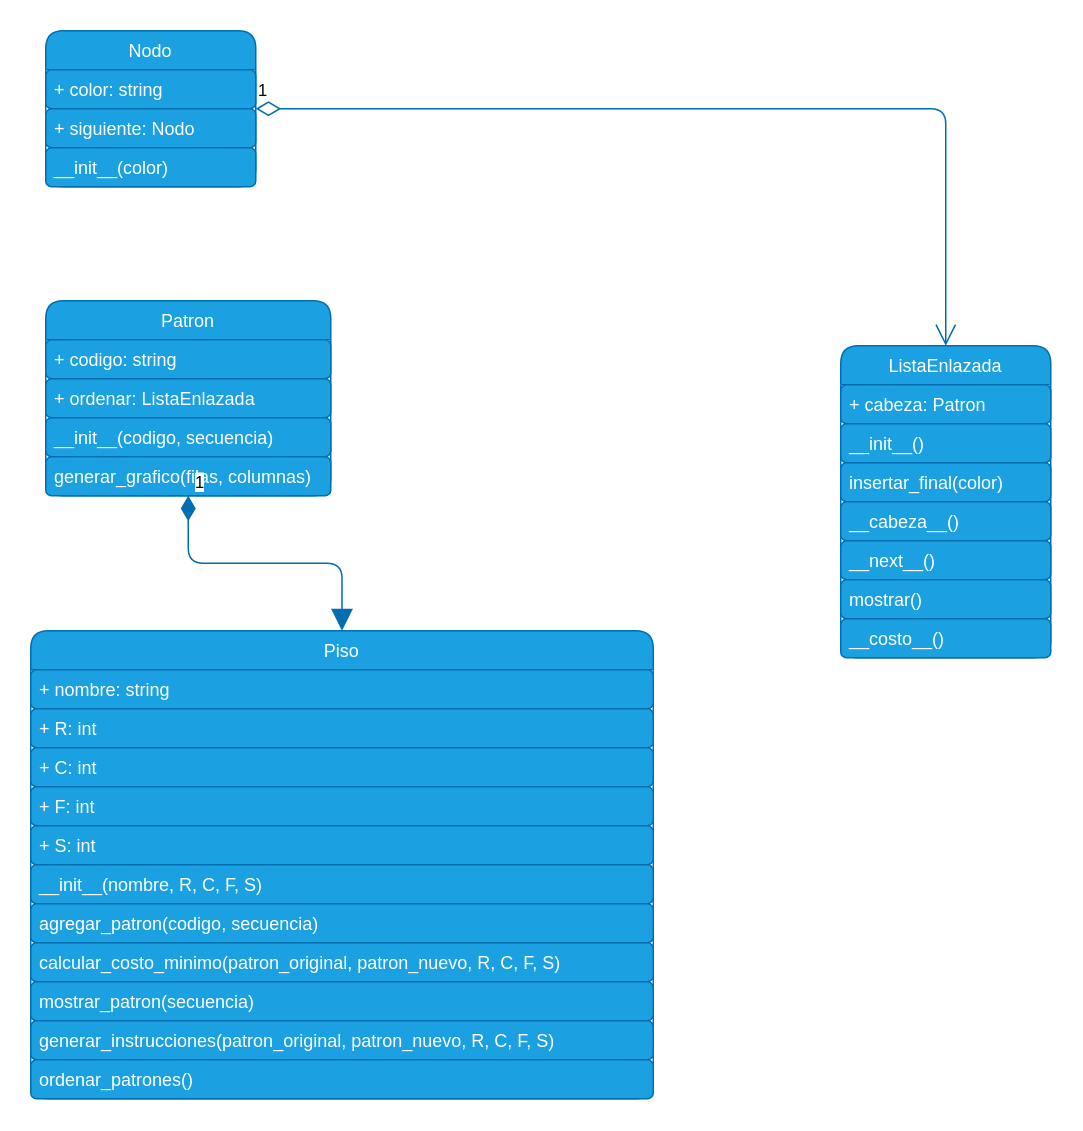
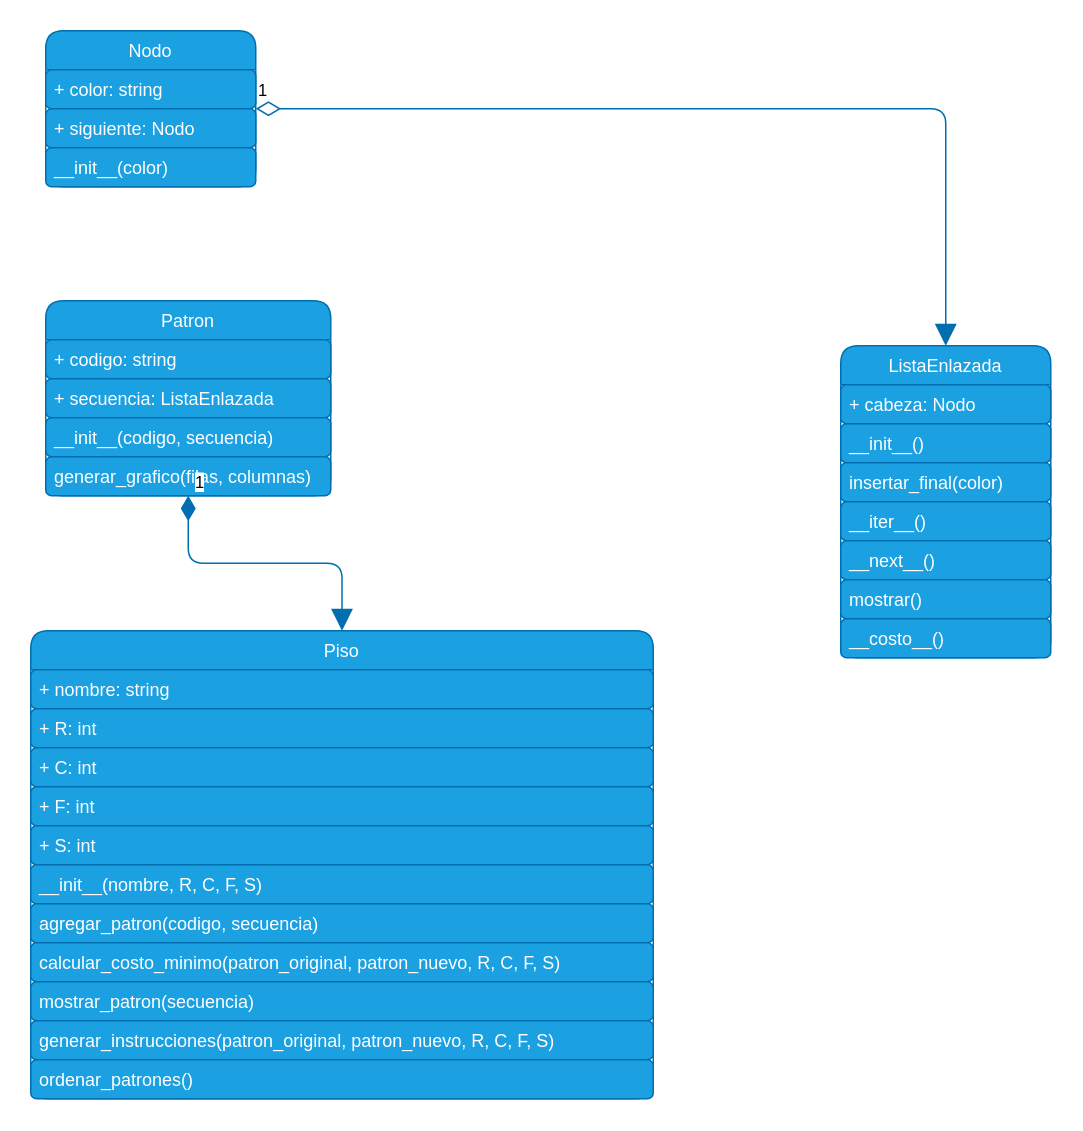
- <mxCell id="31" value="1" style="endArrow=open;html=1;endSize=12;startArrow=diamondThin;startSize=14;startFill=0;edgeStyle=orthogonalEdgeStyle;align=left;verticalAlign=bottom;rounded=1;strokeColor=#006EAF;fillColor=#1ba1e2;" parent="1" source="2" target="6" edge="1"><mxGeometry x="-1" y="3" relative="1" as="geometry"><mxPoint x="260" y="260" as="sourcePoint" /><mxPoint x="420" y="260" as="targetPoint" /></mxGeometry></mxCell>
+ <mxCell id="31" value="1" style="endArrow=block;html=1;endSize=12;startArrow=diamondThin;startSize=14;startFill=0;edgeStyle=orthogonalEdgeStyle;align=left;verticalAlign=bottom;rounded=1;strokeColor=#006EAF;fillColor=#1ba1e2;" parent="1" source="2" target="6" edge="1"><mxGeometry x="-1" y="3" relative="1" as="geometry"><mxPoint x="260" y="260" as="sourcePoint" /><mxPoint x="420" y="260" as="targetPoint" /></mxGeometry></mxCell>
- <mxCell id="16" value="+ ordenar: ListaEnlazada" style="text;align=left;verticalAlign=top;spacingLeft=4;spacingRight=4;overflow=hidden;rotatable=0;points=[[0,0.5],[1,0.5]];portConstraint=eastwest;rounded=1;strokeColor=#006EAF;fillColor=#1ba1e2;fontColor=#ffffff;" parent="14" vertex="1"><mxGeometry y="52" width="190" height="26" as="geometry" /></mxCell>
+ <mxCell id="16" value="+ secuencia: ListaEnlazada" style="text;align=left;verticalAlign=top;spacingLeft=4;spacingRight=4;overflow=hidden;rotatable=0;points=[[0,0.5],[1,0.5]];portConstraint=eastwest;rounded=1;strokeColor=#006EAF;fillColor=#1ba1e2;fontColor=#ffffff;" parent="14" vertex="1"><mxGeometry y="52" width="190" height="26" as="geometry" /></mxCell>
- <mxCell id="7" value="+ cabeza: Patron" style="text;align=left;verticalAlign=top;spacingLeft=4;spacingRight=4;overflow=hidden;rotatable=0;points=[[0,0.5],[1,0.5]];portConstraint=eastwest;rounded=1;strokeColor=#006EAF;fillColor=#1ba1e2;fontColor=#ffffff;" parent="6" vertex="1"><mxGeometry y="26" width="140" height="26" as="geometry" /></mxCell>
+ <mxCell id="7" value="+ cabeza: Nodo" style="text;align=left;verticalAlign=top;spacingLeft=4;spacingRight=4;overflow=hidden;rotatable=0;points=[[0,0.5],[1,0.5]];portConstraint=eastwest;rounded=1;strokeColor=#006EAF;fillColor=#1ba1e2;fontColor=#ffffff;" parent="6" vertex="1"><mxGeometry y="26" width="140" height="26" as="geometry" /></mxCell>
- <mxCell id="10" value="__cabeza__()" style="text;align=left;verticalAlign=top;spacingLeft=4;spacingRight=4;overflow=hidden;rotatable=0;points=[[0,0.5],[1,0.5]];portConstraint=eastwest;rounded=1;strokeColor=#006EAF;fillColor=#1ba1e2;fontColor=#ffffff;" parent="6" vertex="1"><mxGeometry y="104" width="140" height="26" as="geometry" /></mxCell>
+ <mxCell id="10" value="__iter__()" style="text;align=left;verticalAlign=top;spacingLeft=4;spacingRight=4;overflow=hidden;rotatable=0;points=[[0,0.5],[1,0.5]];portConstraint=eastwest;rounded=1;strokeColor=#006EAF;fillColor=#1ba1e2;fontColor=#ffffff;" parent="6" vertex="1"><mxGeometry y="104" width="140" height="26" as="geometry" /></mxCell>
